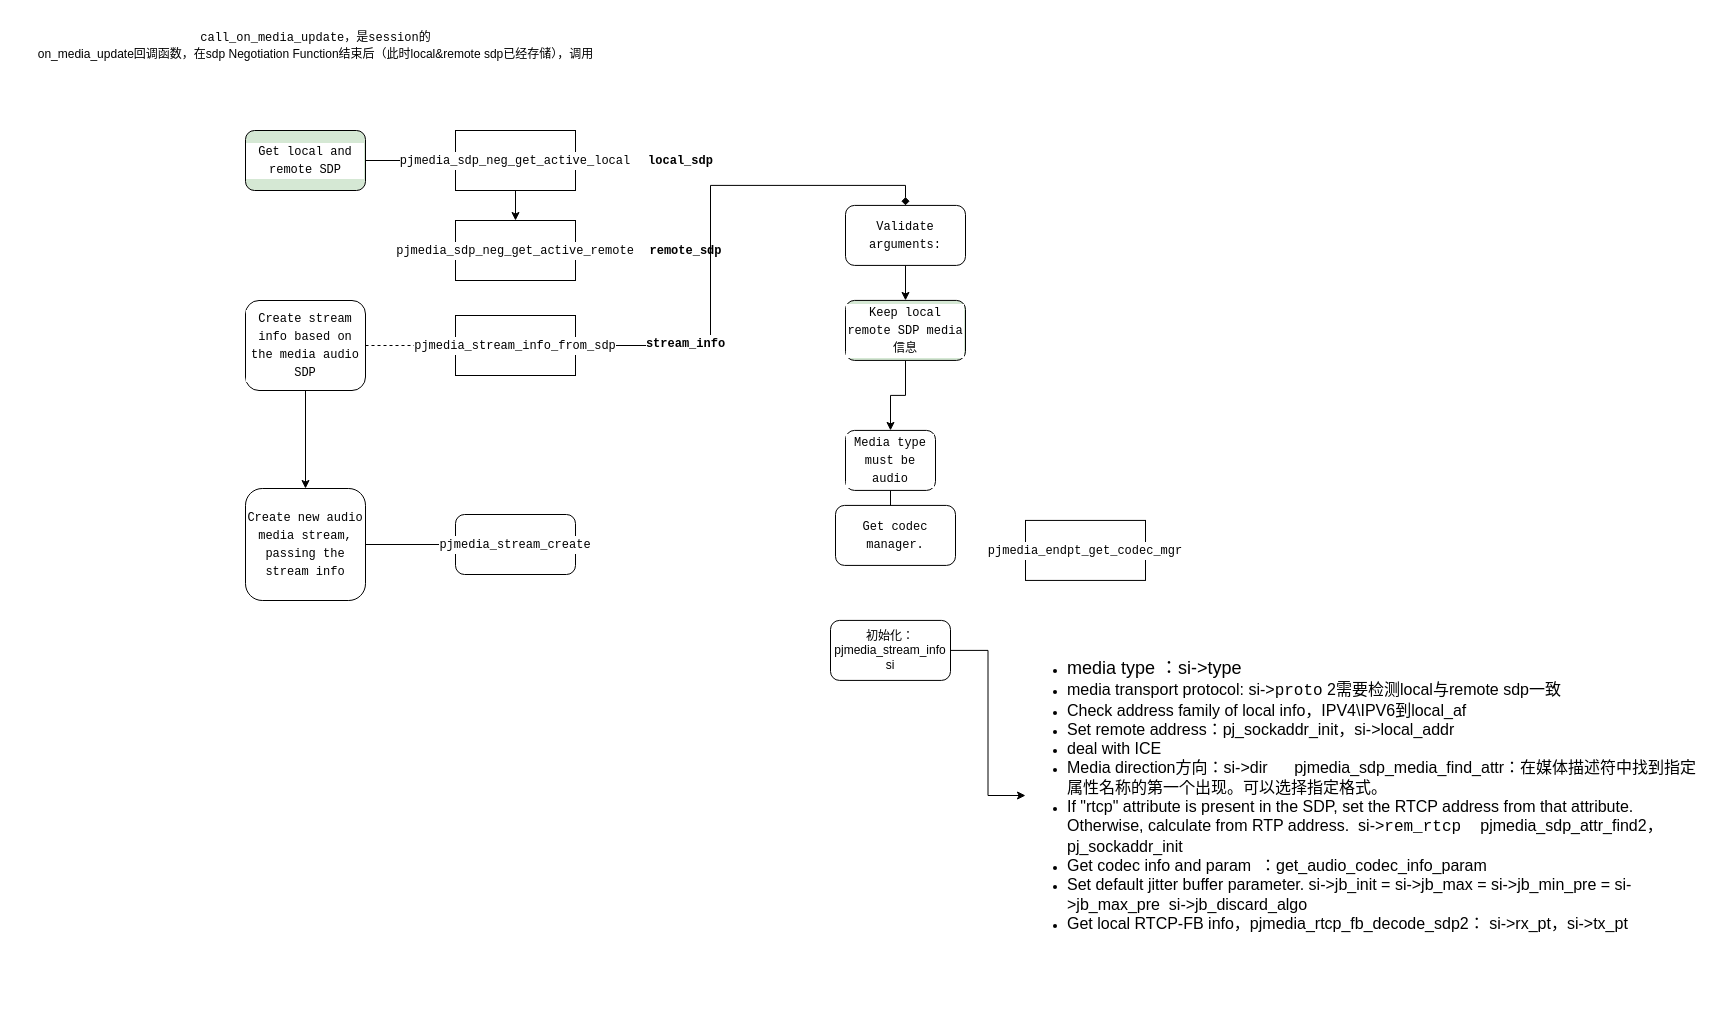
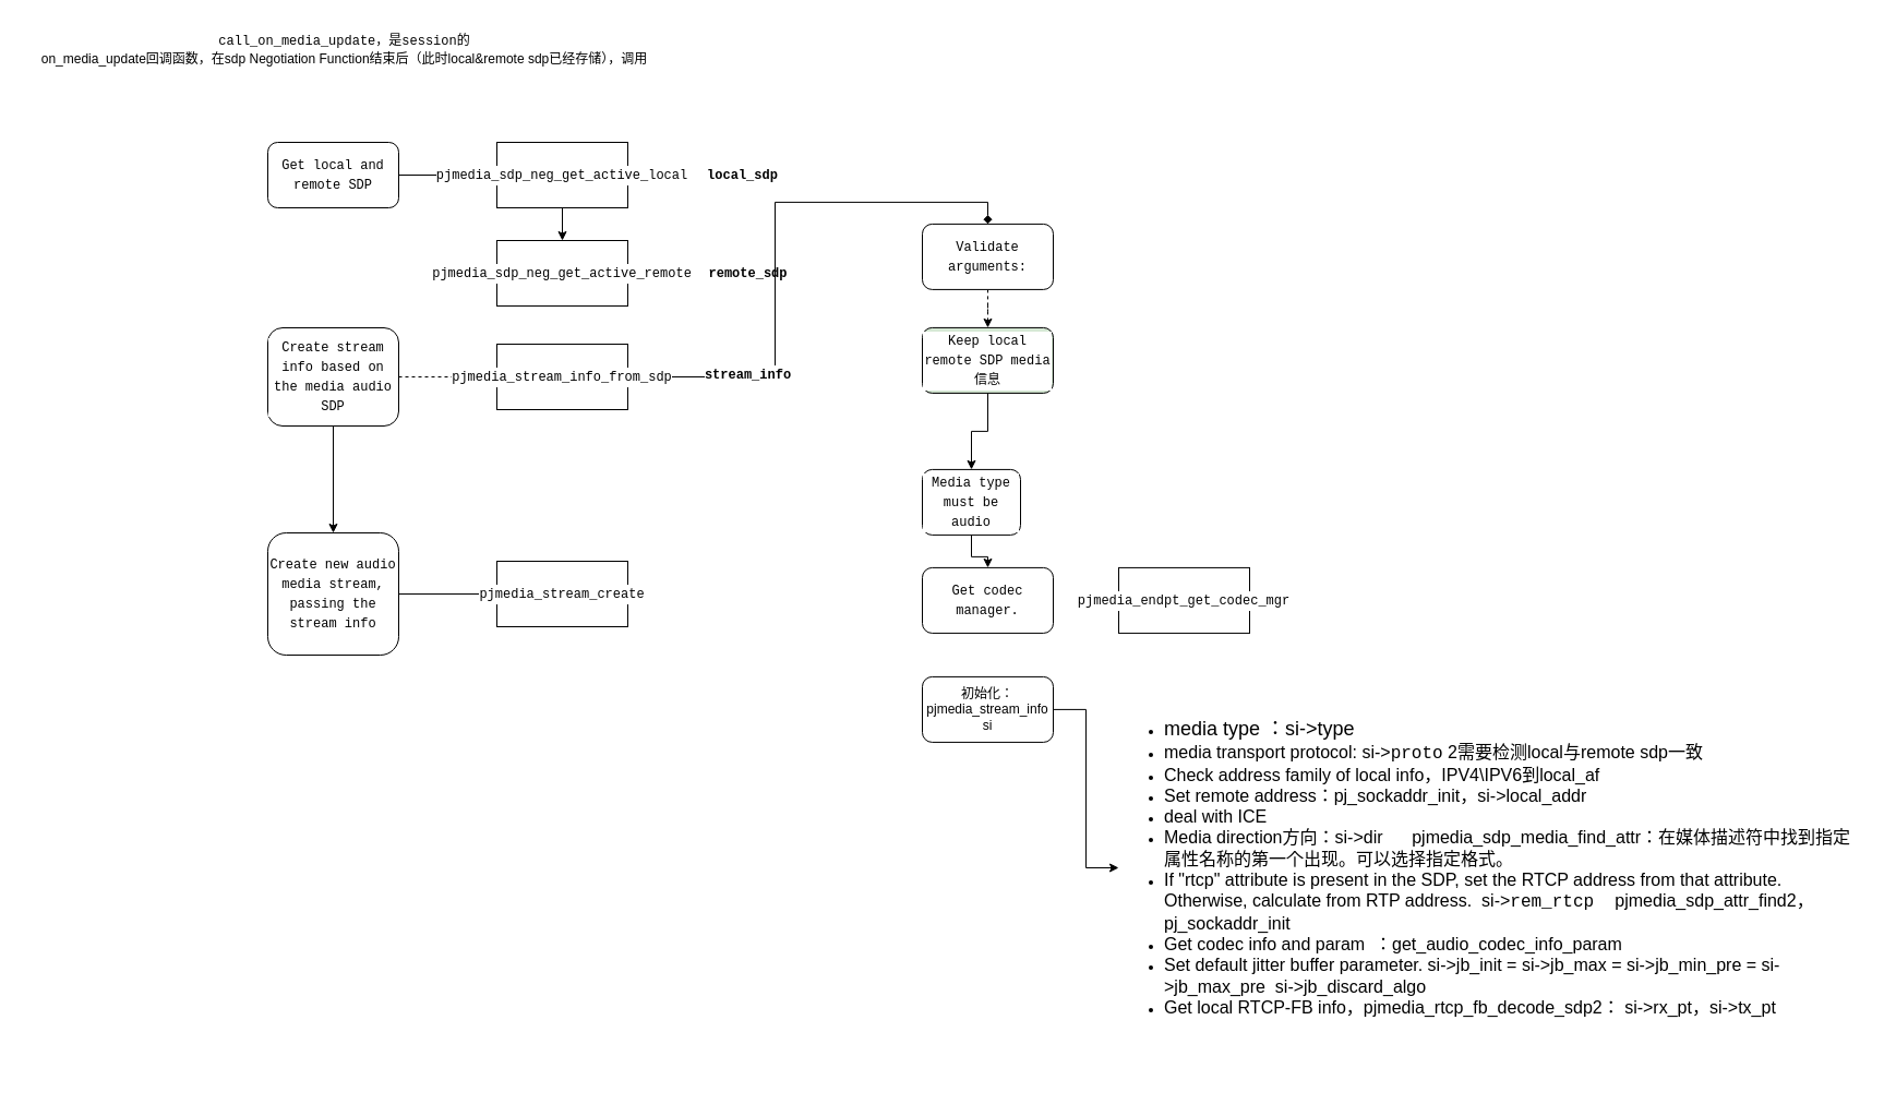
- <mxCell id="3" value="&lt;div style=&quot;background-color: rgb(255, 255, 255); font-family: Menlo, Monaco, &amp;quot;Courier New&amp;quot;, monospace; line-height: 18px;&quot;&gt;Get local and remote SDP&lt;/div&gt;" style="rounded=1;whiteSpace=wrap;html=1;fillColor=#d5e8d4;" vertex="1" parent="1"><mxGeometry x="245" y="130" width="120" height="60" as="geometry" /></mxCell>
+ <mxCell id="3" value="&lt;div style=&quot;background-color: rgb(255, 255, 255); font-family: Menlo, Monaco, &amp;quot;Courier New&amp;quot;, monospace; line-height: 18px;&quot;&gt;Get local and remote SDP&lt;/div&gt;" style="rounded=1;whiteSpace=wrap;html=1;" vertex="1" parent="1"><mxGeometry x="245" y="130" width="120" height="60" as="geometry" /></mxCell>
- <mxCell id="16" value="" style="edgeStyle=orthogonalEdgeStyle;rounded=0;orthogonalLoop=1;jettySize=auto;html=1;" edge="1" parent="1" source="17" target="19"><mxGeometry relative="1" as="geometry" /></mxCell>
+ <mxCell id="16" value="" style="edgeStyle=orthogonalEdgeStyle;rounded=0;orthogonalLoop=1;jettySize=auto;html=1;dashed=1;" edge="1" parent="1" source="17" target="19"><mxGeometry relative="1" as="geometry" /></mxCell>
- <mxCell id="22" value="&lt;div style=&quot;background-color: rgb(255, 255, 255); font-family: Menlo, Monaco, &amp;quot;Courier New&amp;quot;, monospace; line-height: 18px;&quot;&gt;Get codec manager.&lt;/div&gt;" style="rounded=1;whiteSpace=wrap;html=1;" vertex="1" parent="1"><mxGeometry x="835" y="504.92" width="120" height="60" as="geometry" /></mxCell>
+ <mxCell id="22" value="&lt;div style=&quot;background-color: rgb(255, 255, 255); font-family: Menlo, Monaco, &amp;quot;Courier New&amp;quot;, monospace; line-height: 18px;&quot;&gt;Get codec manager.&lt;/div&gt;" style="rounded=1;whiteSpace=wrap;html=1;" vertex="1" parent="1"><mxGeometry x="845" y="519.92" width="120" height="60" as="geometry" /></mxCell>
- <mxCell id="29" value="&lt;div style=&quot;background-color: rgb(255, 255, 255); font-family: Menlo, Monaco, &amp;quot;Courier New&amp;quot;, monospace; line-height: 18px;&quot;&gt;pjmedia_stream_create&lt;/div&gt;" style="whiteSpace=wrap;html=1;rounded=1;" vertex="1" parent="1"><mxGeometry x="455" y="514" width="120" height="60" as="geometry" /></mxCell>
+ <mxCell id="29" value="&lt;div style=&quot;background-color: rgb(255, 255, 255); font-family: Menlo, Monaco, &amp;quot;Courier New&amp;quot;, monospace; line-height: 18px;&quot;&gt;pjmedia_stream_create&lt;/div&gt;" style="rounded=0;whiteSpace=wrap;html=1;" vertex="1" parent="1"><mxGeometry x="455" y="514" width="120" height="60" as="geometry" /></mxCell>
- <mxCell id="25" value="初始化：pjmedia_stream_info si" style="rounded=1;whiteSpace=wrap;html=1;" vertex="1" parent="1"><mxGeometry x="830" y="619.92" width="120" height="60" as="geometry" /></mxCell>
+ <mxCell id="25" value="初始化：pjmedia_stream_info si" style="rounded=1;whiteSpace=wrap;html=1;" vertex="1" parent="1"><mxGeometry x="845" y="619.92" width="120" height="60" as="geometry" /></mxCell>
